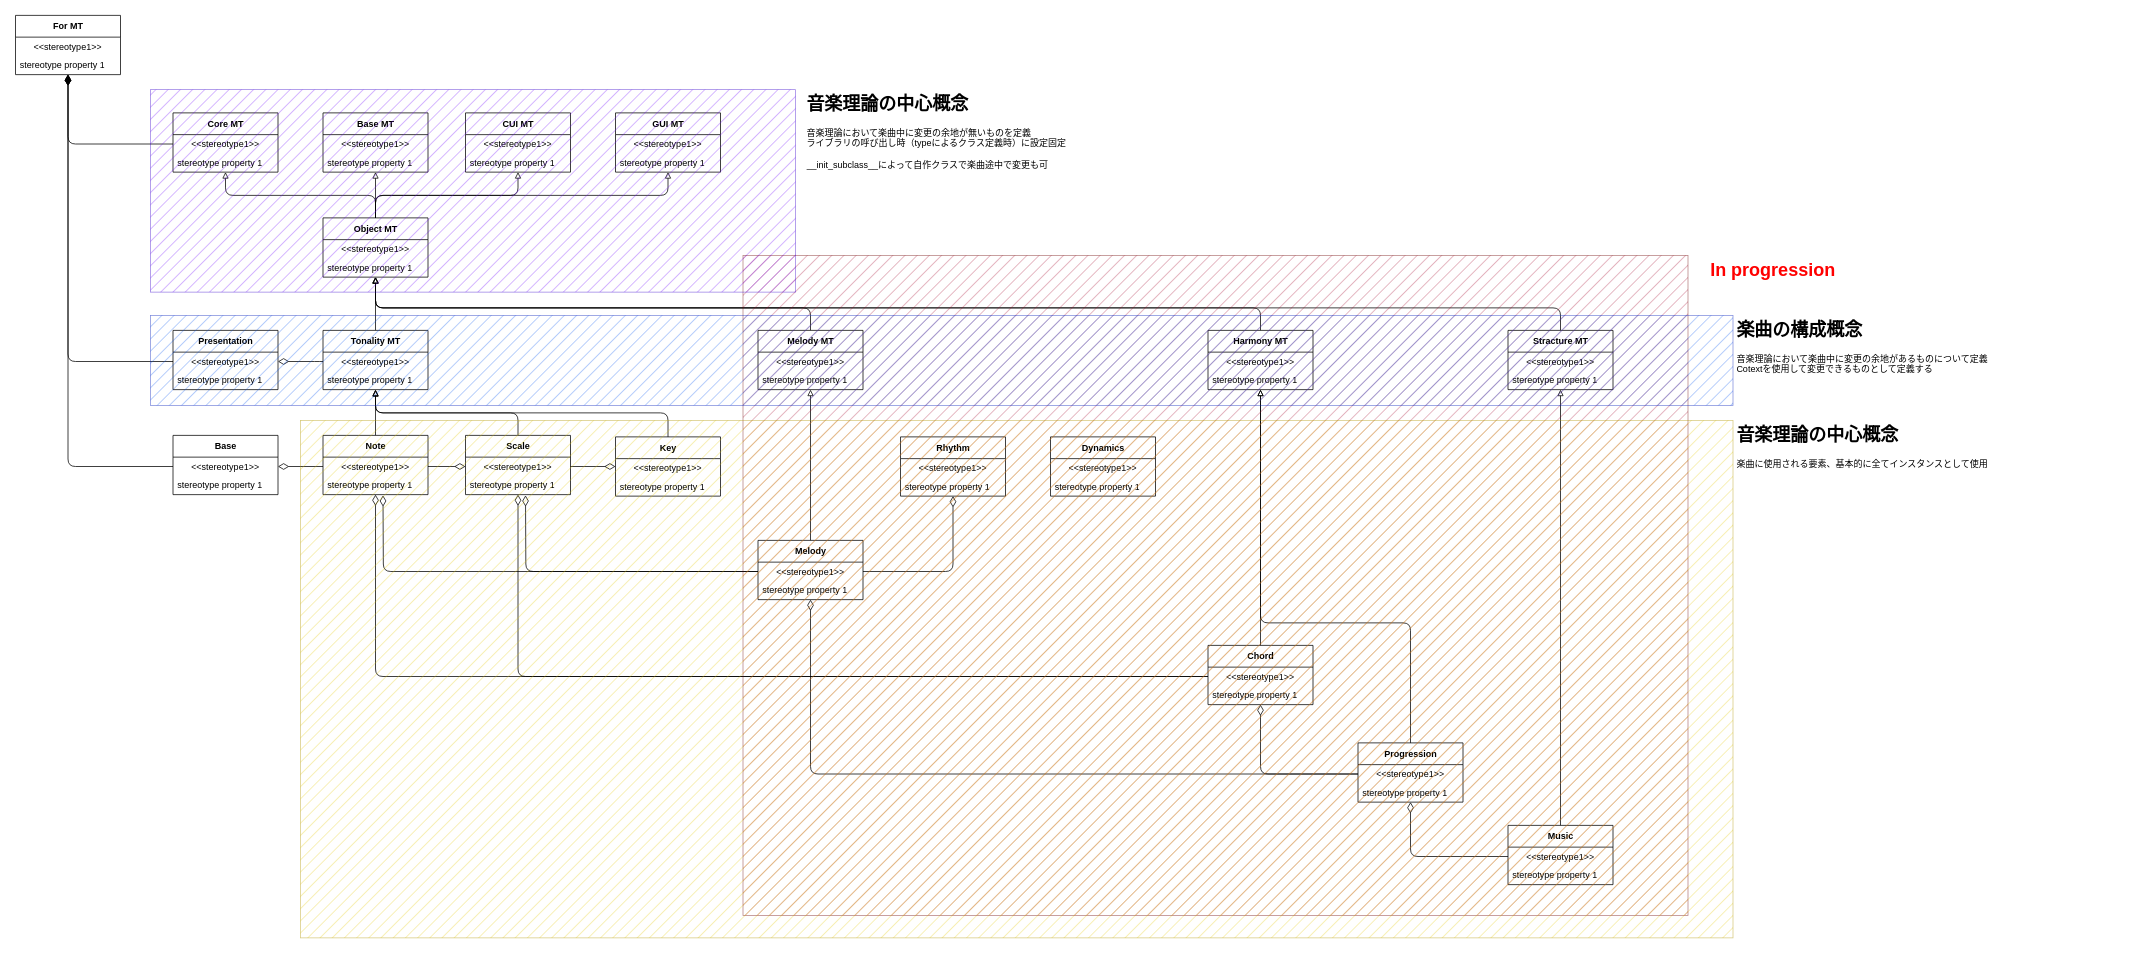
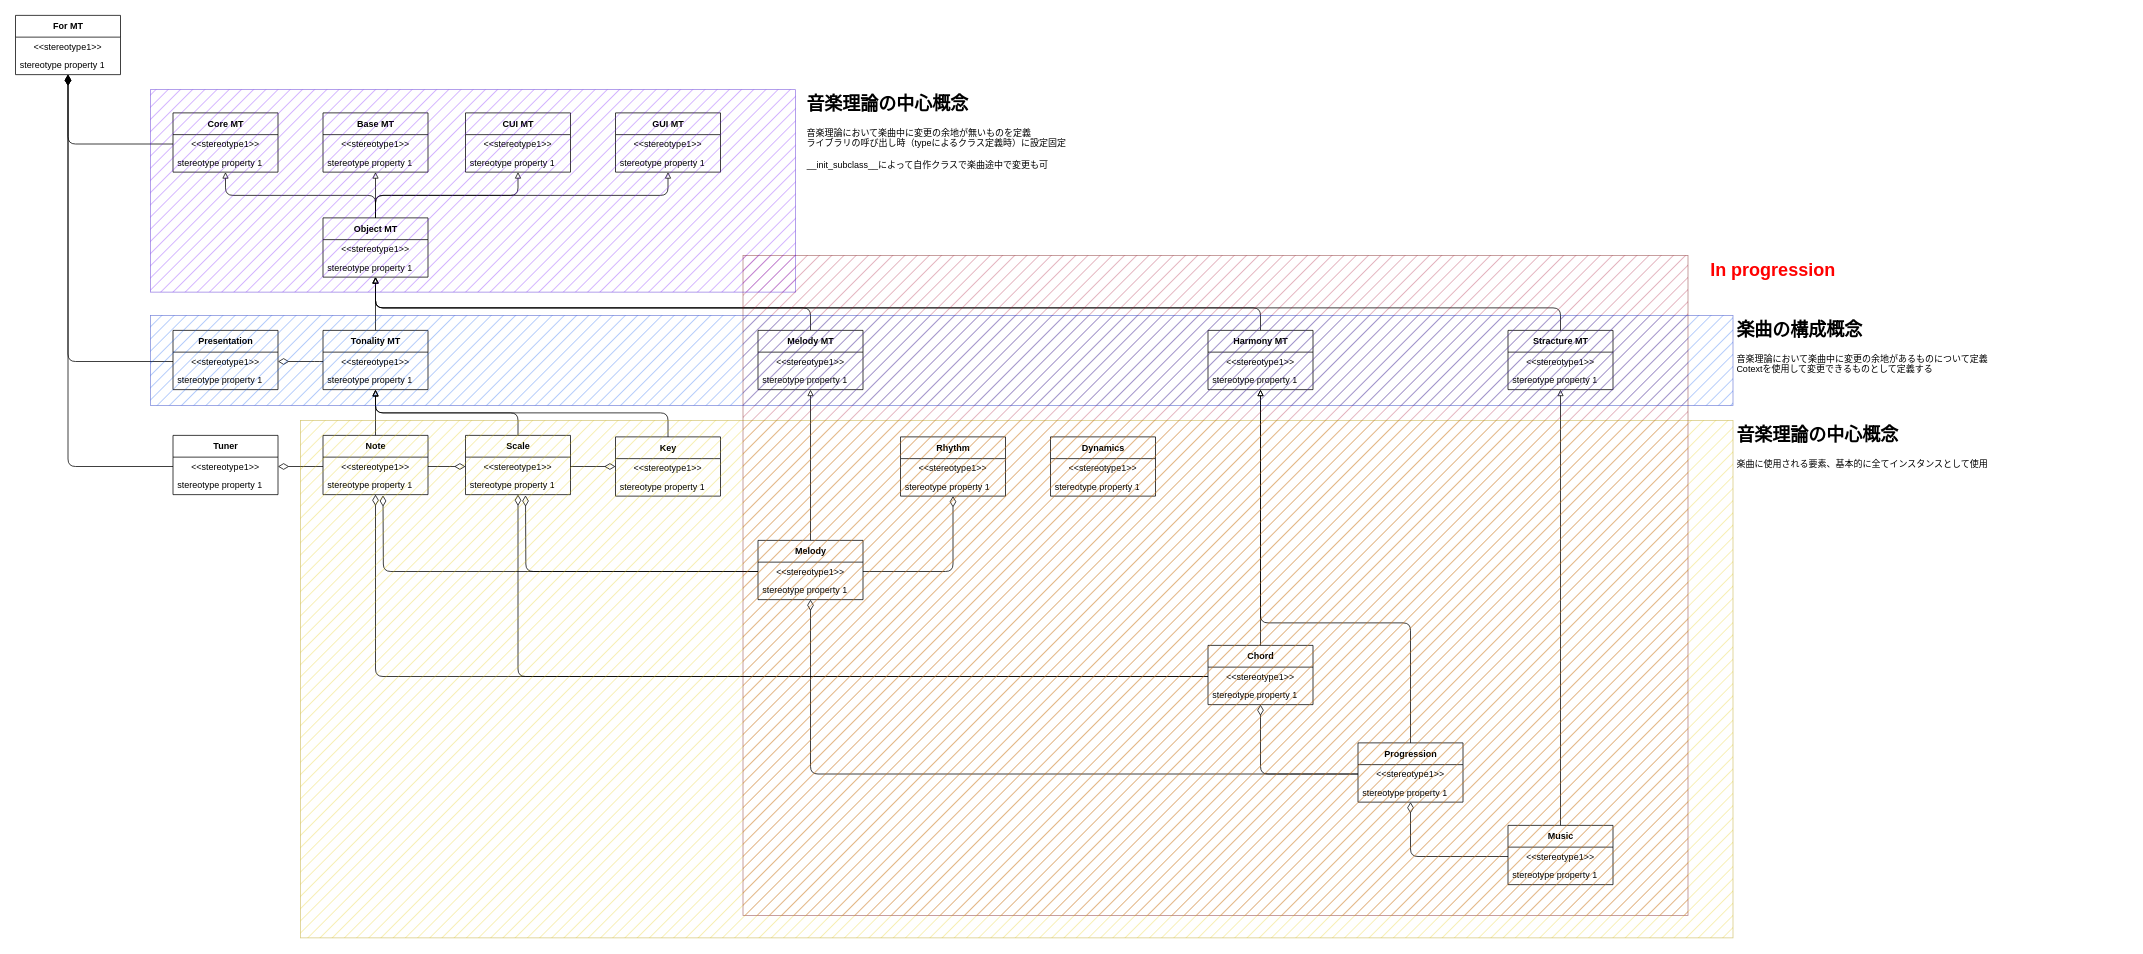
- <mxCell id="42" value="Base" style="swimlane;fontStyle=1;align=center;verticalAlign=middle;childLayout=stackLayout;horizontal=1;startSize=29;horizontalStack=0;resizeParent=1;resizeParentMax=0;resizeLast=0;collapsible=0;marginBottom=0;html=1;" parent="1" vertex="1"><mxGeometry x="230" y="580" width="140" height="79" as="geometry" /></mxCell>
+ <mxCell id="42" value="Tuner" style="swimlane;fontStyle=1;align=center;verticalAlign=middle;childLayout=stackLayout;horizontal=1;startSize=29;horizontalStack=0;resizeParent=1;resizeParentMax=0;resizeLast=0;collapsible=0;marginBottom=0;html=1;" parent="1" vertex="1"><mxGeometry x="230" y="580" width="140" height="79" as="geometry" /></mxCell>
